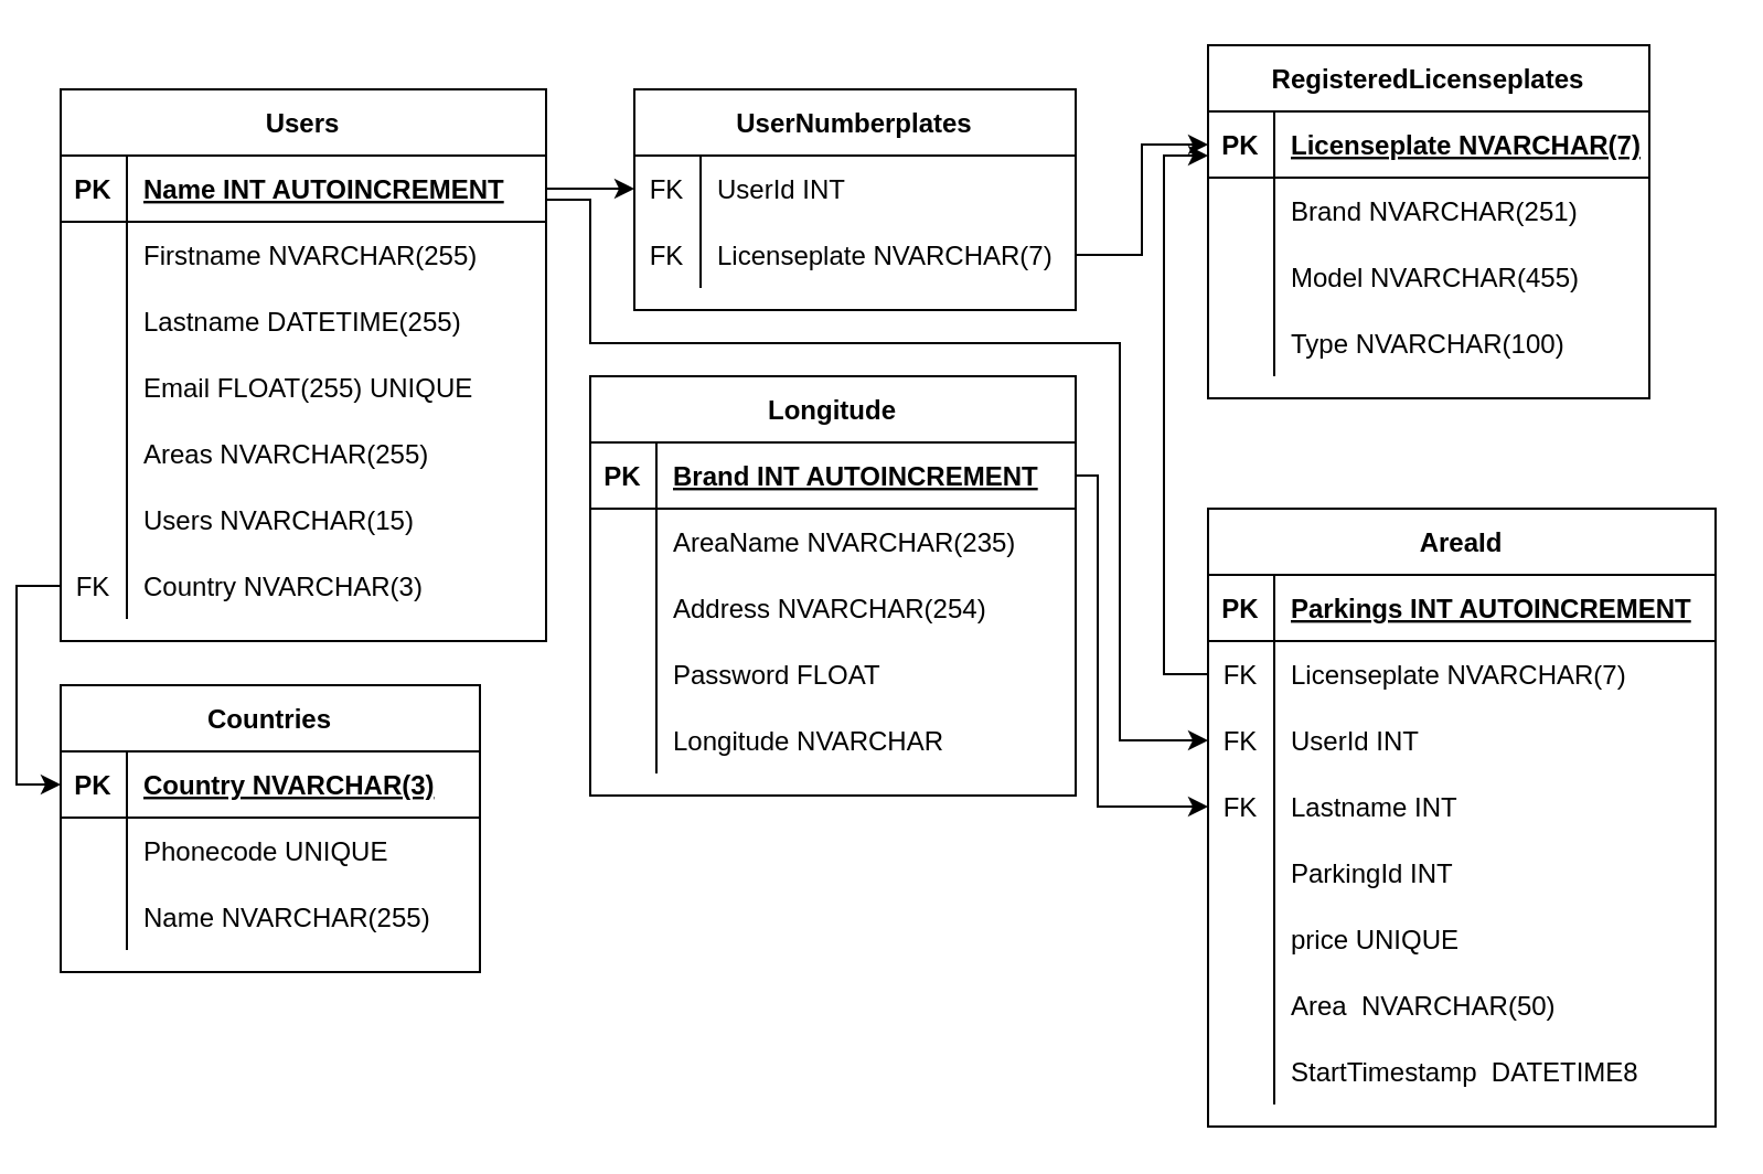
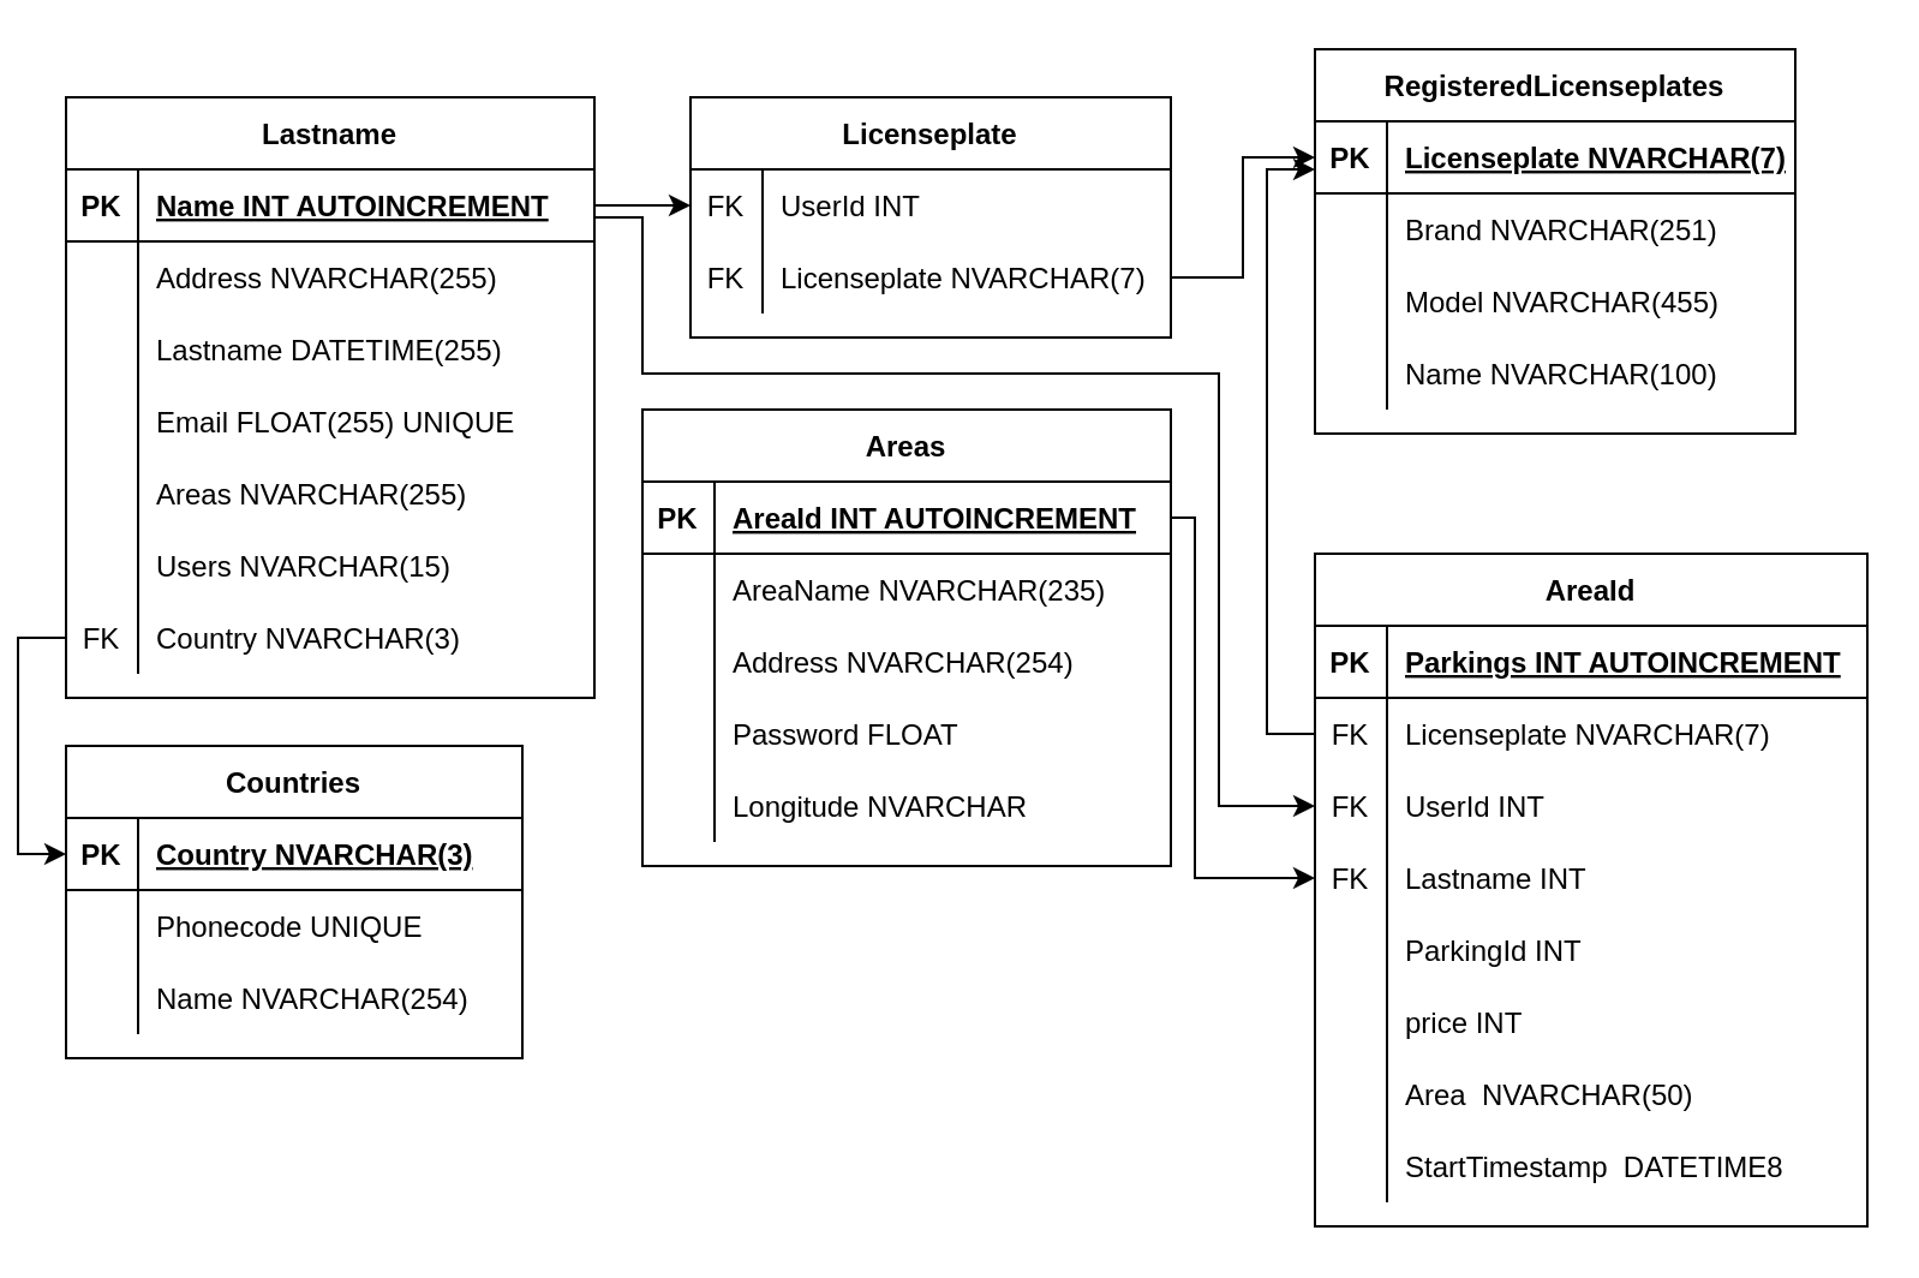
- <mxCell id="2" value="Users" style="shape=table;startSize=30;container=1;collapsible=1;childLayout=tableLayout;fixedRows=1;rowLines=0;fontStyle=1;align=center;resizeLast=1;" parent="1" vertex="1"><mxGeometry x="20" y="40" width="220" height="250" as="geometry"><mxRectangle x="40" y="40" width="70" height="30" as="alternateBounds" /></mxGeometry></mxCell>
+ <mxCell id="2" value="Lastname" style="shape=table;startSize=30;container=1;collapsible=1;childLayout=tableLayout;fixedRows=1;rowLines=0;fontStyle=1;align=center;resizeLast=1;" parent="1" vertex="1"><mxGeometry x="20" y="40" width="220" height="250" as="geometry"><mxRectangle x="40" y="40" width="70" height="30" as="alternateBounds" /></mxGeometry></mxCell>
- <mxCell id="35" value="UserNumberplates" style="shape=table;startSize=30;container=1;collapsible=1;childLayout=tableLayout;fixedRows=1;rowLines=0;fontStyle=1;align=center;resizeLast=1;" parent="1" vertex="1"><mxGeometry x="280" y="40" width="200" height="100" as="geometry" /></mxCell>
+ <mxCell id="35" value="Licenseplate" style="shape=table;startSize=30;container=1;collapsible=1;childLayout=tableLayout;fixedRows=1;rowLines=0;fontStyle=1;align=center;resizeLast=1;" parent="1" vertex="1"><mxGeometry x="280" y="40" width="200" height="100" as="geometry" /></mxCell>
- <mxCell id="8" value="Firstname NVARCHAR(255)" style="shape=partialRectangle;connectable=0;fillColor=none;top=0;left=0;bottom=0;right=0;align=left;spacingLeft=6;overflow=hidden;" parent="6" vertex="1"><mxGeometry x="30" width="190" height="30" as="geometry"><mxRectangle width="190" height="30" as="alternateBounds" /></mxGeometry></mxCell>
+ <mxCell id="8" value="Address NVARCHAR(255)" style="shape=partialRectangle;connectable=0;fillColor=none;top=0;left=0;bottom=0;right=0;align=left;spacingLeft=6;overflow=hidden;" parent="6" vertex="1"><mxGeometry x="30" width="190" height="30" as="geometry"><mxRectangle width="190" height="30" as="alternateBounds" /></mxGeometry></mxCell>
- <mxCell id="98" value="Type NVARCHAR(100)" style="shape=partialRectangle;connectable=0;fillColor=none;top=0;left=0;bottom=0;right=0;align=left;spacingLeft=6;overflow=hidden;" parent="96" vertex="1"><mxGeometry x="30" width="170" height="30" as="geometry"><mxRectangle width="170" height="30" as="alternateBounds" /></mxGeometry></mxCell>
+ <mxCell id="98" value="Name NVARCHAR(100)" style="shape=partialRectangle;connectable=0;fillColor=none;top=0;left=0;bottom=0;right=0;align=left;spacingLeft=6;overflow=hidden;" parent="96" vertex="1"><mxGeometry x="30" width="170" height="30" as="geometry"><mxRectangle width="170" height="30" as="alternateBounds" /></mxGeometry></mxCell>
- <mxCell id="68" value="Longitude" style="shape=table;startSize=30;container=1;collapsible=1;childLayout=tableLayout;fixedRows=1;rowLines=0;fontStyle=1;align=center;resizeLast=1;" parent="1" vertex="1"><mxGeometry x="260" y="170" width="220" height="190" as="geometry" /></mxCell>
+ <mxCell id="68" value="Areas" style="shape=table;startSize=30;container=1;collapsible=1;childLayout=tableLayout;fixedRows=1;rowLines=0;fontStyle=1;align=center;resizeLast=1;" parent="1" vertex="1"><mxGeometry x="260" y="170" width="220" height="190" as="geometry" /></mxCell>
- <mxCell id="71" value="Brand INT AUTOINCREMENT" style="shape=partialRectangle;connectable=0;fillColor=none;top=0;left=0;bottom=0;right=0;align=left;spacingLeft=6;fontStyle=5;overflow=hidden;" parent="69" vertex="1"><mxGeometry x="30" width="190" height="30" as="geometry"><mxRectangle width="190" height="30" as="alternateBounds" /></mxGeometry></mxCell>
+ <mxCell id="71" value="AreaId INT AUTOINCREMENT" style="shape=partialRectangle;connectable=0;fillColor=none;top=0;left=0;bottom=0;right=0;align=left;spacingLeft=6;fontStyle=5;overflow=hidden;" parent="69" vertex="1"><mxGeometry x="30" width="190" height="30" as="geometry"><mxRectangle width="190" height="30" as="alternateBounds" /></mxGeometry></mxCell>
- <mxCell id="33" value="Name NVARCHAR(255)" style="shape=partialRectangle;connectable=0;fillColor=none;top=0;left=0;bottom=0;right=0;align=left;spacingLeft=6;overflow=hidden;" parent="31" vertex="1"><mxGeometry x="30" width="160" height="30" as="geometry"><mxRectangle width="160" height="30" as="alternateBounds" /></mxGeometry></mxCell>
+ <mxCell id="33" value="Name NVARCHAR(254)" style="shape=partialRectangle;connectable=0;fillColor=none;top=0;left=0;bottom=0;right=0;align=left;spacingLeft=6;overflow=hidden;" parent="31" vertex="1"><mxGeometry x="30" width="160" height="30" as="geometry"><mxRectangle width="160" height="30" as="alternateBounds" /></mxGeometry></mxCell>
- <mxCell id="61" value="price UNIQUE" style="shape=partialRectangle;connectable=0;fillColor=none;top=0;left=0;bottom=0;right=0;align=left;spacingLeft=6;overflow=hidden;" parent="59" vertex="1"><mxGeometry x="30" width="200" height="30" as="geometry"><mxRectangle width="200" height="30" as="alternateBounds" /></mxGeometry></mxCell>
+ <mxCell id="61" value="price INT" style="shape=partialRectangle;connectable=0;fillColor=none;top=0;left=0;bottom=0;right=0;align=left;spacingLeft=6;overflow=hidden;" parent="59" vertex="1"><mxGeometry x="30" width="200" height="30" as="geometry"><mxRectangle width="200" height="30" as="alternateBounds" /></mxGeometry></mxCell>
